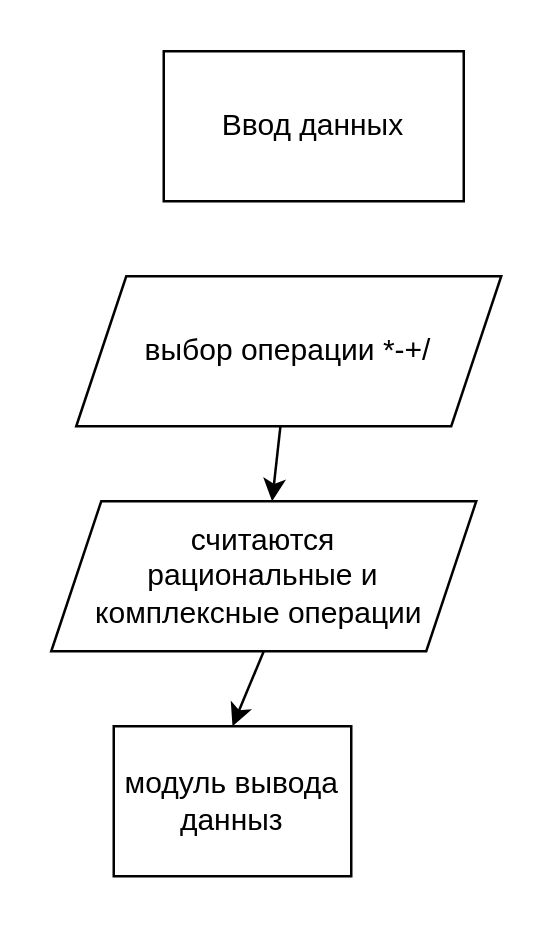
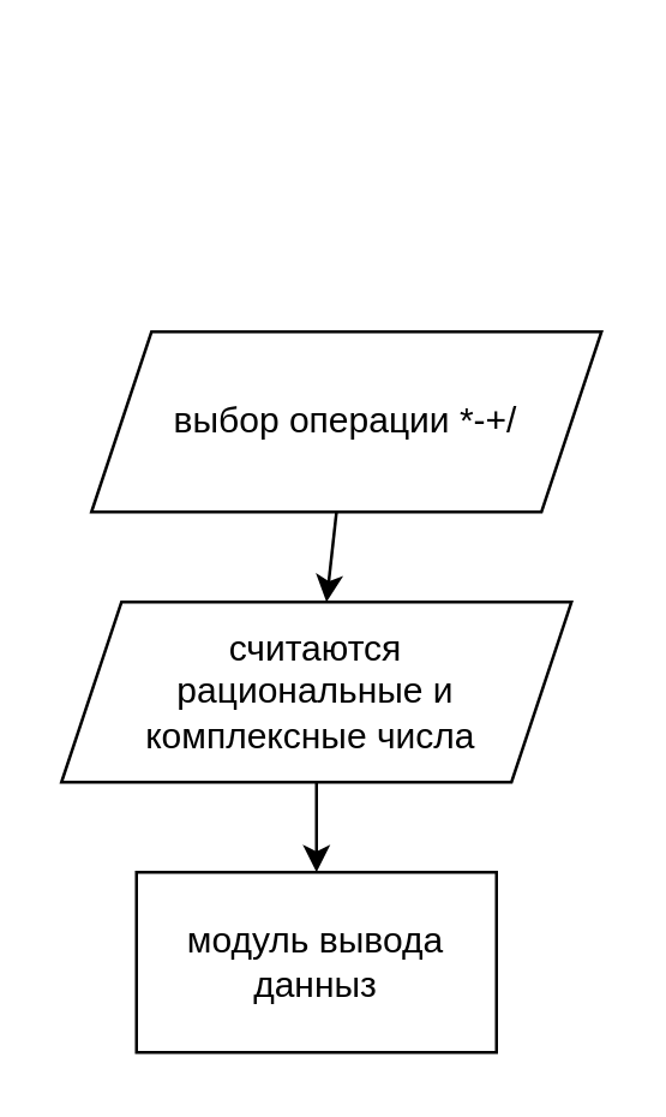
- <mxCell id="2" value="Ввод данных&lt;br&gt;" style="rounded=0;whiteSpace=wrap;html=1;" vertex="1" parent="1"><mxGeometry x="65" y="20" width="120" height="60" as="geometry" /></mxCell>
- <mxCell id="4" value="считаются &lt;br&gt;рациональные и комплексные операции&amp;nbsp;" style="shape=parallelogram;perimeter=parallelogramPerimeter;whiteSpace=wrap;html=1;fixedSize=1;" vertex="1" parent="1"><mxGeometry x="20" y="200" width="170" height="60" as="geometry" /></mxCell>
+ <mxCell id="4" value="считаются &lt;br&gt;рациональные и комплексные числа&amp;nbsp;" style="shape=parallelogram;perimeter=parallelogramPerimeter;whiteSpace=wrap;html=1;fixedSize=1;" vertex="1" parent="1"><mxGeometry x="20" y="200" width="170" height="60" as="geometry" /></mxCell>
- <mxCell id="5" value="модуль вывода данныз" style="rounded=0;whiteSpace=wrap;html=1;" vertex="1" parent="1"><mxGeometry x="45" y="290" width="95" height="60" as="geometry" /></mxCell>
+ <mxCell id="5" value="модуль вывода данныз" style="rounded=0;whiteSpace=wrap;html=1;" vertex="1" parent="1"><mxGeometry x="45" y="290" width="120" height="60" as="geometry" /></mxCell>
